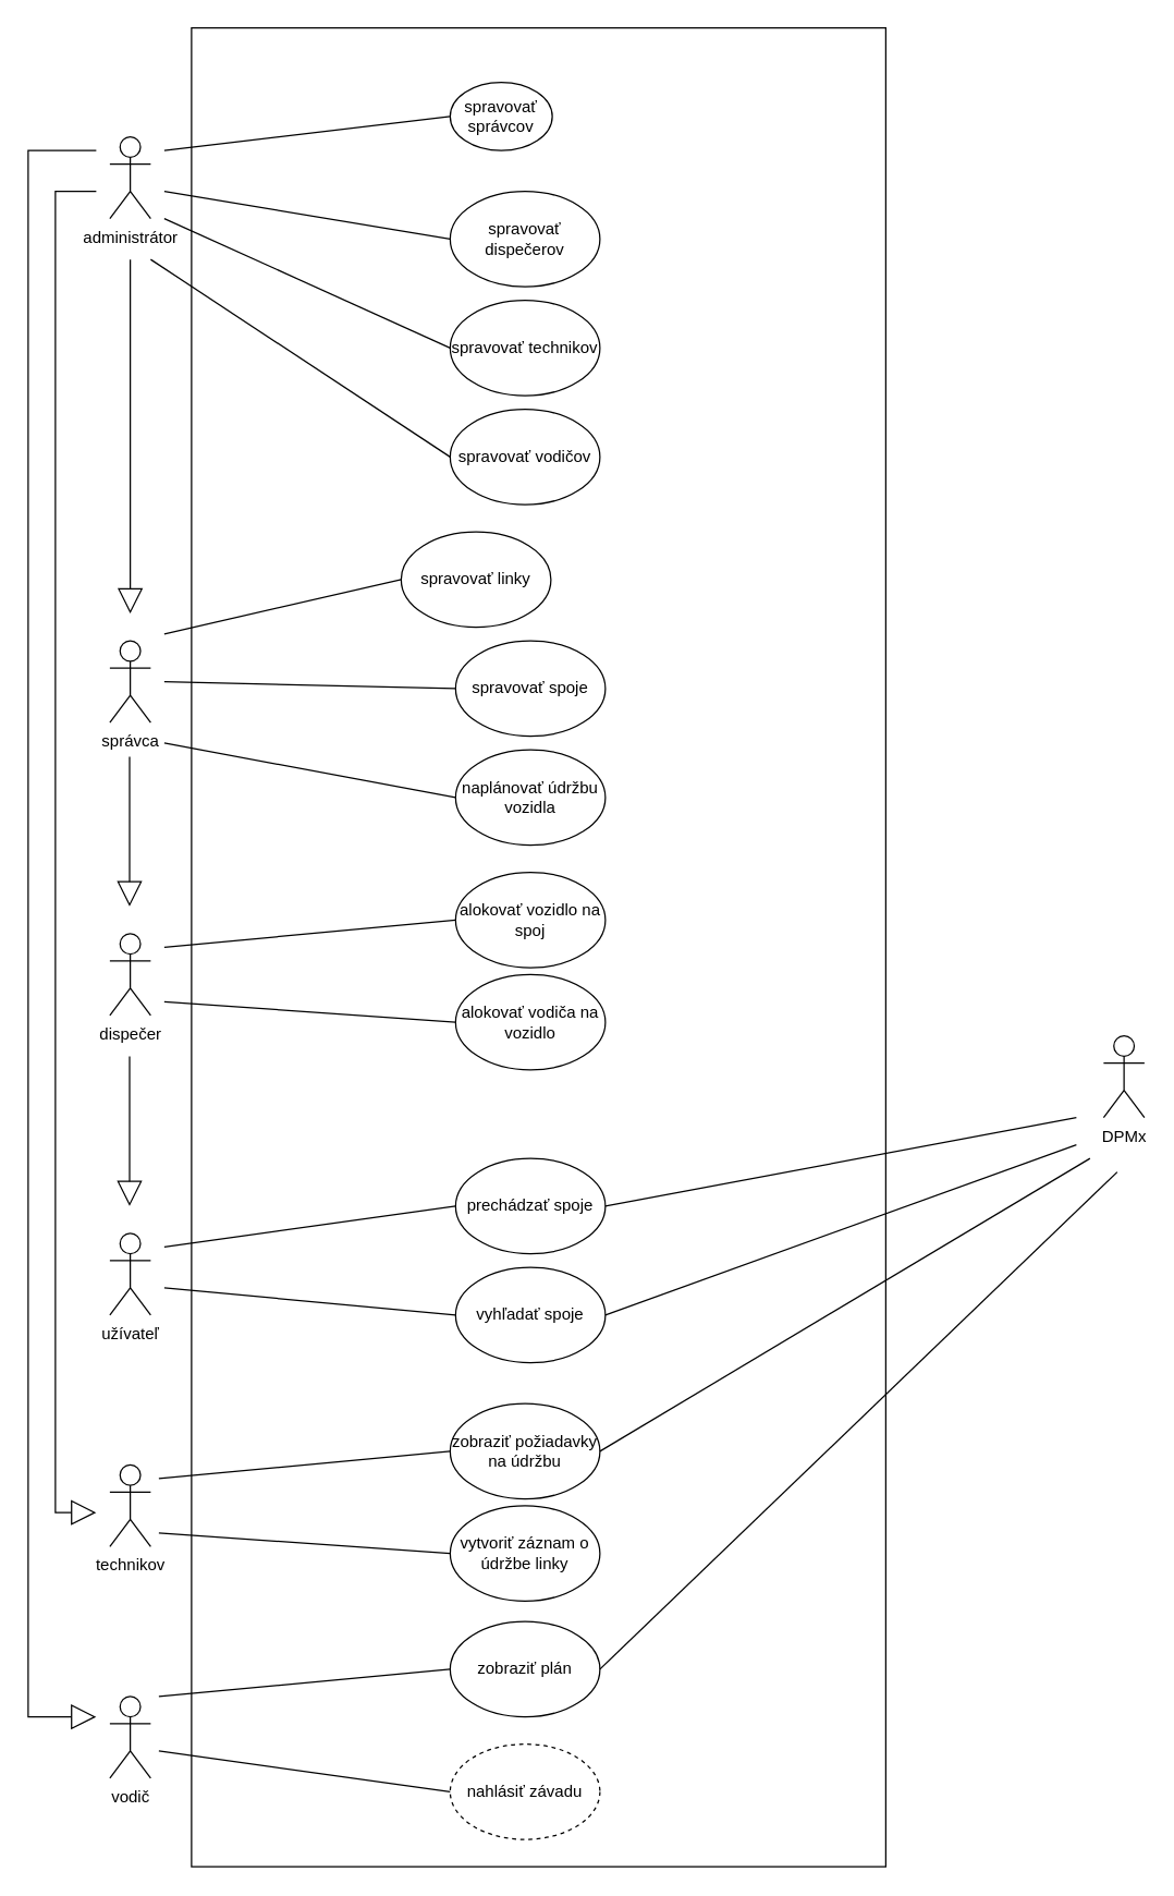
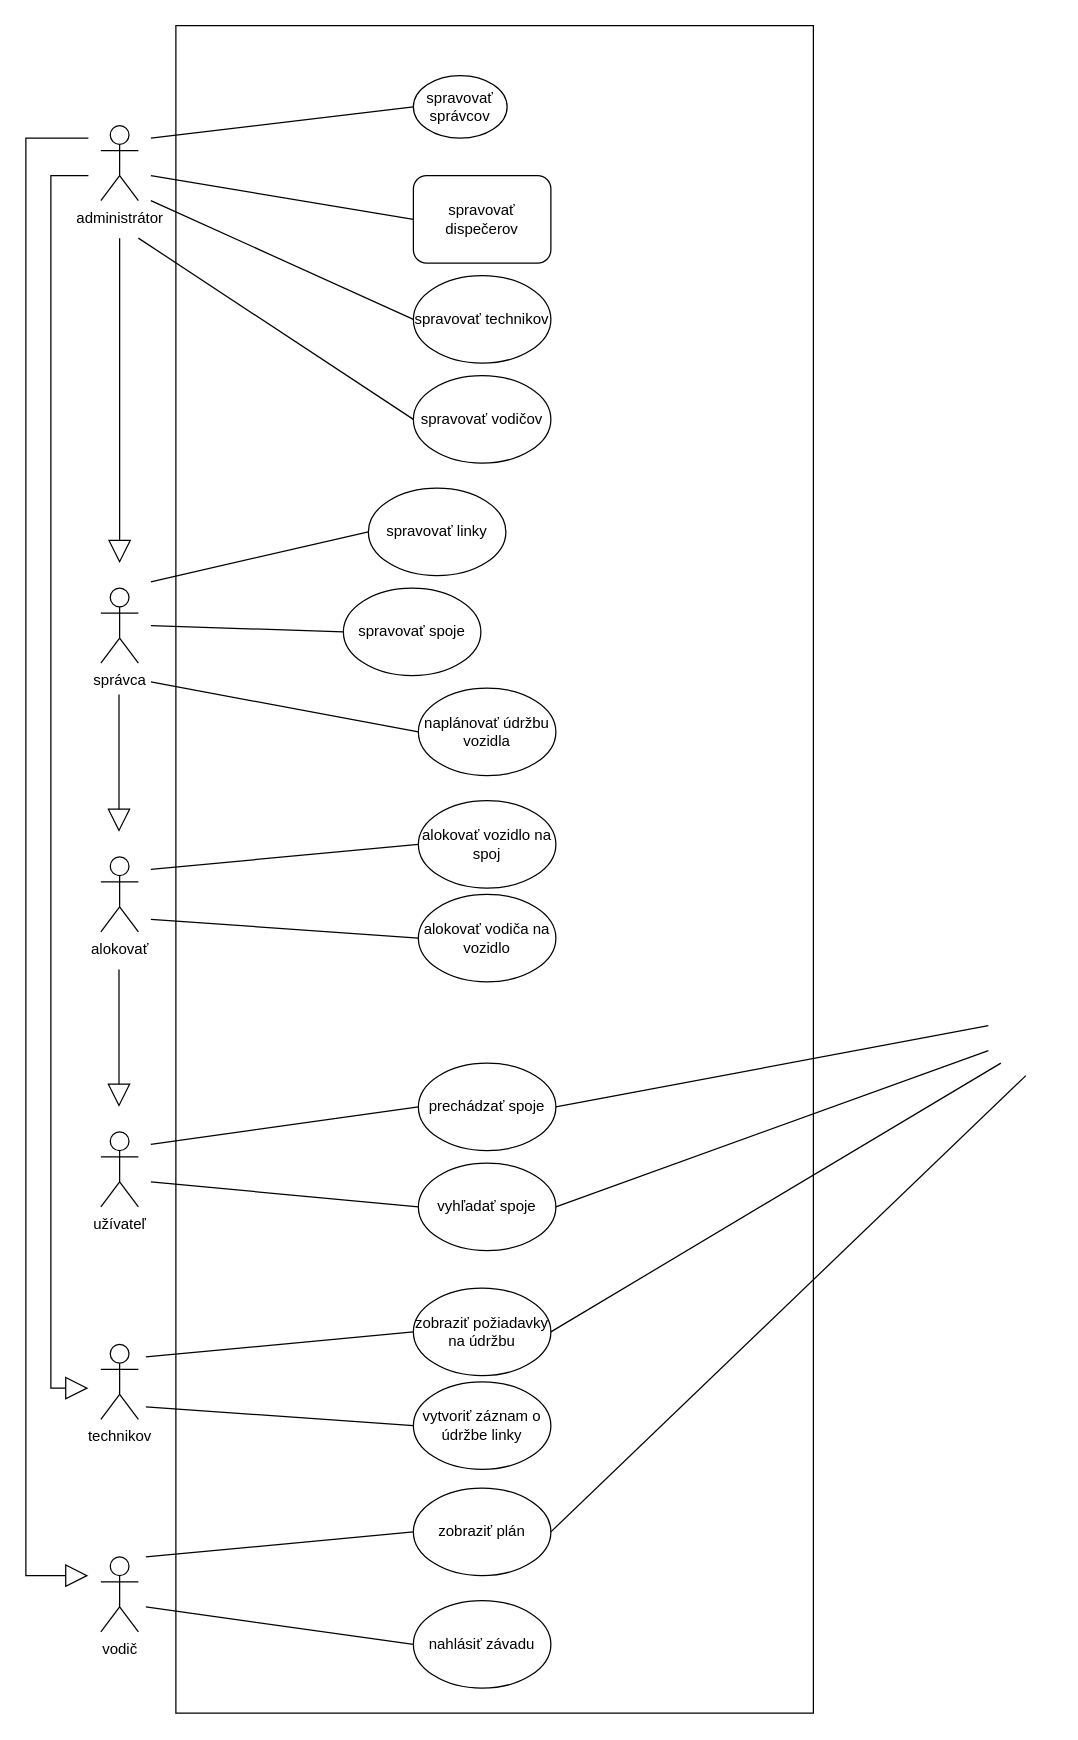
- <mxCell id="34" value="spravovať dispečerov" style="ellipse;whiteSpace=wrap;html=1;" parent="1" vertex="1"><mxGeometry x="330" y="140" width="110" height="70" as="geometry" /></mxCell>
+ <mxCell id="34" value="spravovať dispečerov" style="whiteSpace=wrap;html=1;rounded=1;" parent="1" vertex="1"><mxGeometry x="330" y="140" width="110" height="70" as="geometry" /></mxCell>
- <mxCell id="26" value="spravovať spoje" style="ellipse;whiteSpace=wrap;html=1;" parent="1" vertex="1"><mxGeometry x="334" y="470" width="110" height="70" as="geometry" /></mxCell>
+ <mxCell id="26" value="spravovať spoje" style="ellipse;whiteSpace=wrap;html=1;" parent="1" vertex="1"><mxGeometry x="274" y="470" width="110" height="70" as="geometry" /></mxCell>
- <mxCell id="13" value="dispečer" style="shape=umlActor;verticalLabelPosition=bottom;verticalAlign=top;html=1;outlineConnect=0;" parent="1" vertex="1"><mxGeometry x="80" y="685" width="30" height="60" as="geometry" /></mxCell>
+ <mxCell id="13" value="alokovať" style="shape=umlActor;verticalLabelPosition=bottom;verticalAlign=top;html=1;outlineConnect=0;" parent="1" vertex="1"><mxGeometry x="80" y="685" width="30" height="60" as="geometry" /></mxCell>
- <mxCell id="42" value="DPMx" style="shape=umlActor;verticalLabelPosition=bottom;verticalAlign=top;html=1;outlineConnect=0;" vertex="1" parent="1"><mxGeometry x="810" y="760" width="30" height="60" as="geometry" /></mxCell>
- <mxCell id="10" value="nahlásiť závadu" style="ellipse;whiteSpace=wrap;html=1;dashed=1;" parent="1" vertex="1"><mxGeometry x="330" y="1280" width="110" height="70" as="geometry" /></mxCell>
+ <mxCell id="10" value="nahlásiť závadu" style="ellipse;whiteSpace=wrap;html=1;" parent="1" vertex="1"><mxGeometry x="330" y="1280" width="110" height="70" as="geometry" /></mxCell>
